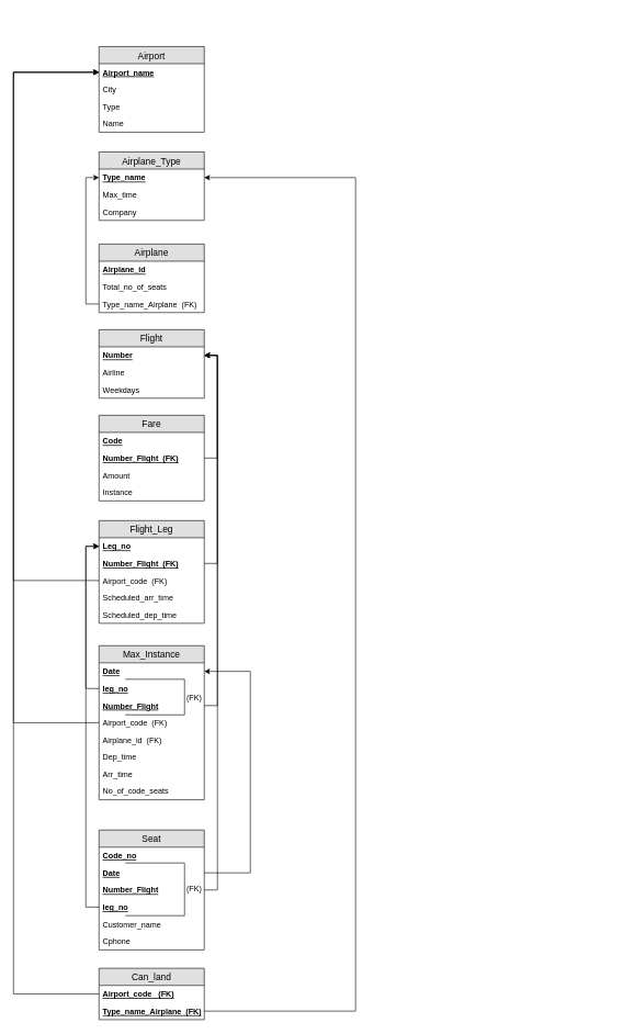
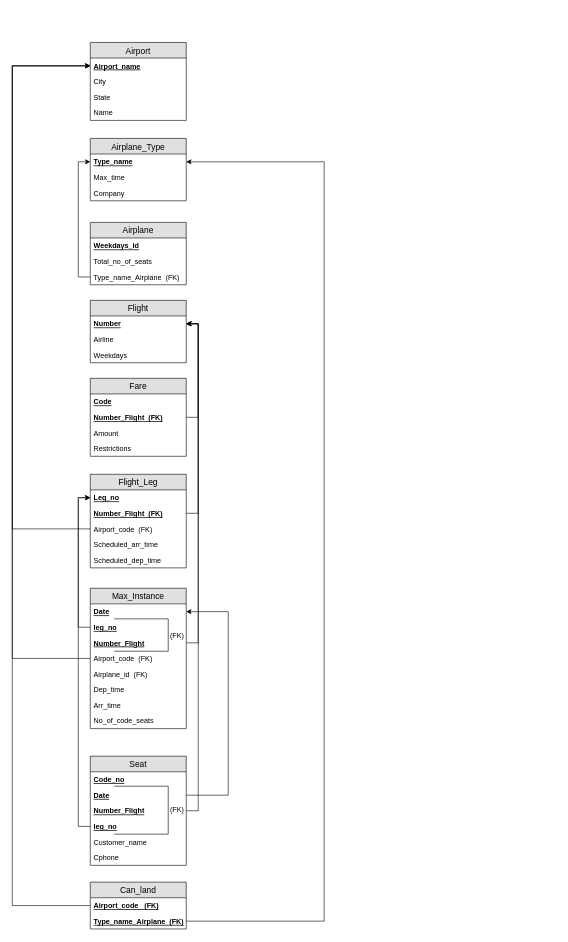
- <mxCell id="5" value="Type" style="text;strokeColor=none;fillColor=none;spacingLeft=4;spacingRight=4;overflow=hidden;rotatable=0;points=[[0,0.5],[1,0.5]];portConstraint=eastwest;fontSize=12;" parent="2" vertex="1"><mxGeometry y="78" width="160" height="26" as="geometry" /></mxCell>
+ <mxCell id="5" value="State" style="text;strokeColor=none;fillColor=none;spacingLeft=4;spacingRight=4;overflow=hidden;rotatable=0;points=[[0,0.5],[1,0.5]];portConstraint=eastwest;fontSize=12;" parent="2" vertex="1"><mxGeometry y="78" width="160" height="26" as="geometry" /></mxCell>
- <mxCell id="13" value="Airplane_id" style="text;strokeColor=none;fillColor=none;spacingLeft=4;spacingRight=4;overflow=hidden;rotatable=0;points=[[0,0.5],[1,0.5]];portConstraint=eastwest;fontSize=12;fontStyle=5" parent="12" vertex="1"><mxGeometry y="26" width="160" height="26" as="geometry" /></mxCell>
+ <mxCell id="13" value="Weekdays_id" style="text;strokeColor=none;fillColor=none;spacingLeft=4;spacingRight=4;overflow=hidden;rotatable=0;points=[[0,0.5],[1,0.5]];portConstraint=eastwest;fontSize=12;fontStyle=5" parent="12" vertex="1"><mxGeometry y="26" width="160" height="26" as="geometry" /></mxCell>
- <mxCell id="24" value="Instance" style="text;strokeColor=none;fillColor=none;spacingLeft=4;spacingRight=4;overflow=hidden;rotatable=0;points=[[0,0.5],[1,0.5]];portConstraint=eastwest;fontSize=12;" parent="20" vertex="1"><mxGeometry y="104" width="160" height="26" as="geometry" /></mxCell>
+ <mxCell id="24" value="Restrictions" style="text;strokeColor=none;fillColor=none;spacingLeft=4;spacingRight=4;overflow=hidden;rotatable=0;points=[[0,0.5],[1,0.5]];portConstraint=eastwest;fontSize=12;" parent="20" vertex="1"><mxGeometry y="104" width="160" height="26" as="geometry" /></mxCell>
